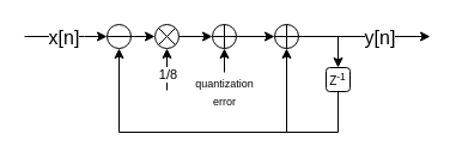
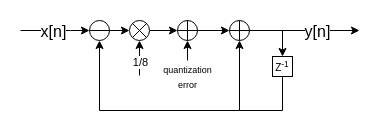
- <mxCell id="12" value="&lt;font style=&quot;font-size: 10px;&quot;&gt;Z&lt;sup&gt;-1&lt;/sup&gt;&lt;/font&gt;" style="whiteSpace=wrap;html=1;rounded=1;" parent="1" vertex="1"><mxGeometry x="272" y="56" width="20" height="20" as="geometry" /></mxCell>
+ <mxCell id="12" value="&lt;font style=&quot;font-size: 10px;&quot;&gt;Z&lt;sup&gt;-1&lt;/sup&gt;&lt;/font&gt;" style="rounded=0;whiteSpace=wrap;html=1;" parent="1" vertex="1"><mxGeometry x="272" y="56" width="20" height="20" as="geometry" /></mxCell>
